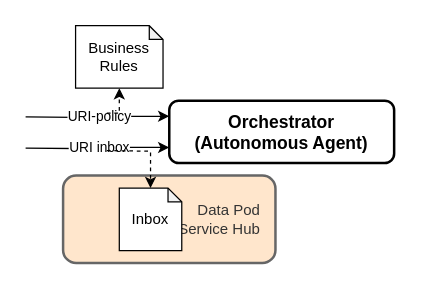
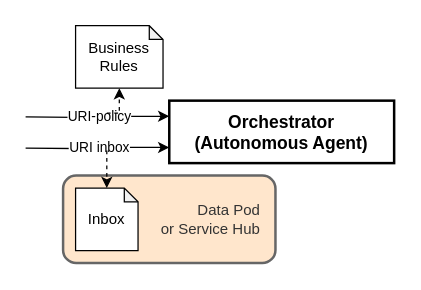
- <mxCell id="7" value="Orchestrator&lt;br&gt;(Autonomous Agent)" style="whiteSpace=wrap;html=1;strokeWidth=2;fontSize=14;fontStyle=1;rounded=1;" parent="1" vertex="1"><mxGeometry x="135" y="80" width="180" height="50" as="geometry" /></mxCell>
+ <mxCell id="7" value="Orchestrator&lt;br&gt;(Autonomous Agent)" style="rounded=0;whiteSpace=wrap;html=1;strokeWidth=2;fontSize=14;fontStyle=1" parent="1" vertex="1"><mxGeometry x="135" y="80" width="180" height="50" as="geometry" /></mxCell>
- <mxCell id="11" value="&lt;div&gt;Inbox&lt;/div&gt;" style="shape=note;whiteSpace=wrap;html=1;backgroundOutline=1;darkOpacity=0.05;strokeWidth=1;size=11;" parent="1" vertex="1"><mxGeometry x="95" y="150" width="50" height="50" as="geometry" /></mxCell>
+ <mxCell id="11" value="&lt;div&gt;Inbox&lt;/div&gt;" style="shape=note;whiteSpace=wrap;html=1;backgroundOutline=1;darkOpacity=0.05;strokeWidth=1;size=11;" parent="1" vertex="1"><mxGeometry x="60" y="150" width="50" height="50" as="geometry" /></mxCell>
